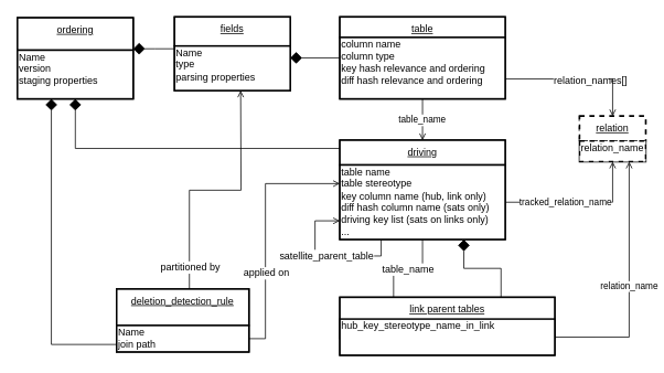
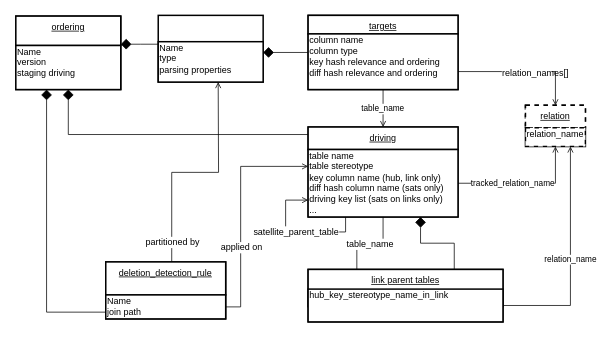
- <mxCell id="16" value="&lt;div style=&quot;width: 197.0px;height:auto;word-break: break-word;&quot;&gt;&lt;div align=&quot;center&quot;&gt;&lt;span style=&quot;font-family: Arial; font-size: 12px; font-weight: normal; text-decoration: underline; line-height: 14px;&quot;&gt;table&lt;/span&gt;&lt;/div&gt;&lt;/div&gt;" style="shape=rect;shadow=0;strokeWidth=2;fillColor=#FFFFFF;strokeColor=#000000;opacity=100.0;html=1;nl2Br=0;verticalAlign=top;align=center;spacingLeft=6.0;spacingRight=6;spacingTop=1.0;spacingBottom=8;whiteSpace=wrap;gliffyId=27;" parent="15" vertex="1"><mxGeometry width="200" height="24.75" as="geometry" /></mxCell>
+ <mxCell id="16" value="&lt;div style=&quot;width: 197.0px;height:auto;word-break: break-word;&quot;&gt;&lt;div align=&quot;center&quot;&gt;&lt;span style=&quot;font-family: Arial; font-size: 12px; font-weight: normal; text-decoration: underline; line-height: 14px;&quot;&gt;targets&lt;/span&gt;&lt;/div&gt;&lt;/div&gt;" style="shape=rect;shadow=0;strokeWidth=2;fillColor=#FFFFFF;strokeColor=#000000;opacity=100.0;html=1;nl2Br=0;verticalAlign=top;align=center;spacingLeft=6.0;spacingRight=6;spacingTop=1.0;spacingBottom=8;whiteSpace=wrap;gliffyId=27;" parent="15" vertex="1"><mxGeometry width="200" height="24.75" as="geometry" /></mxCell>
- <mxCell id="9" value="&lt;div style=&quot;width: 197.0px;height:auto;word-break: break-word;&quot;&gt;&lt;div align=&quot;center&quot;&gt;&lt;span style=&quot;font-family: Arial; font-size: 12px; font-weight: normal; text-decoration: underline; line-height: 14px;&quot; class=&quot;&quot;&gt;fields&lt;/span&gt;&lt;/div&gt;&lt;/div&gt;" style="shape=rect;shadow=0;strokeWidth=2;fillColor=#FFFFFF;strokeColor=#000000;opacity=100.0;html=1;nl2Br=0;verticalAlign=top;align=center;spacingLeft=6.0;spacingRight=6;spacingTop=1.0;spacingBottom=8;whiteSpace=wrap;gliffyId=8;" parent="8" vertex="1"><mxGeometry width="140" height="35.132" as="geometry" /></mxCell>
- <mxCell id="7" value="&lt;div style=&quot;width: 137.0px;height:auto;word-break: break-word;&quot;&gt;&lt;div align=&quot;left&quot;&gt;&lt;span style=&quot;font-family: Arial; font-size: 12px; font-weight: normal; text-decoration: none; line-height: 14px;&quot; class=&quot;&quot;&gt;Name&lt;/span&gt;&lt;/div&gt;&lt;div align=&quot;left&quot;&gt;&lt;span style=&quot;font-family: Arial; font-size: 12px; font-weight: normal; text-decoration: none; line-height: 14px;&quot; class=&quot;&quot;&gt;version&lt;/span&gt;&lt;/div&gt;&lt;div align=&quot;left&quot;&gt;&lt;span style=&quot;font-family: Arial; font-size: 12px; font-weight: normal; text-decoration: none; line-height: 14px;&quot; class=&quot;&quot;&gt;staging properties&lt;/span&gt;&lt;/div&gt;&lt;/div&gt;" style="shape=rect;shadow=0;strokeWidth=2;fillColor=#FFFFFF;strokeColor=#000000;opacity=100.0;html=1;nl2Br=0;verticalAlign=top;align=left;spacingLeft=0.0;spacingRight=0;spacingTop=-5.0;spacingBottom=2;whiteSpace=wrap;gliffyId=5;" parent="5" vertex="1"><mxGeometry y="39.2" width="140" height="58.8" as="geometry" /></mxCell>
+ <mxCell id="7" value="&lt;div style=&quot;width: 137.0px;height:auto;word-break: break-word;&quot;&gt;&lt;div align=&quot;left&quot;&gt;&lt;span style=&quot;font-family: Arial; font-size: 12px; font-weight: normal; text-decoration: none; line-height: 14px;&quot; class=&quot;&quot;&gt;Name&lt;/span&gt;&lt;/div&gt;&lt;div align=&quot;left&quot;&gt;&lt;span style=&quot;font-family: Arial; font-size: 12px; font-weight: normal; text-decoration: none; line-height: 14px;&quot; class=&quot;&quot;&gt;version&lt;/span&gt;&lt;/div&gt;&lt;div align=&quot;left&quot;&gt;&lt;span style=&quot;font-family: Arial; font-size: 12px; font-weight: normal; text-decoration: none; line-height: 14px;&quot; class=&quot;&quot;&gt;staging driving&lt;/span&gt;&lt;/div&gt;&lt;/div&gt;" style="shape=rect;shadow=0;strokeWidth=2;fillColor=#FFFFFF;strokeColor=#000000;opacity=100.0;html=1;nl2Br=0;verticalAlign=top;align=left;spacingLeft=0.0;spacingRight=0;spacingTop=-5.0;spacingBottom=2;whiteSpace=wrap;gliffyId=5;" parent="5" vertex="1"><mxGeometry y="39.2" width="140" height="58.8" as="geometry" /></mxCell>
